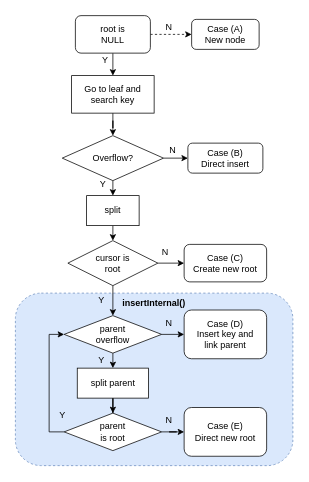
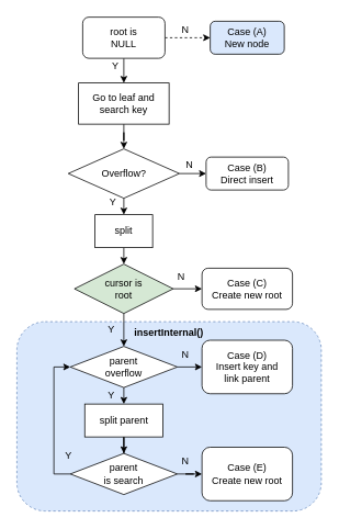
- <mxCell id="3" value="Case (A)&lt;br&gt;New node" style="rounded=1;whiteSpace=wrap;html=1;" vertex="1" parent="1"><mxGeometry x="255" y="25" width="90" height="40" as="geometry" /></mxCell>
+ <mxCell id="3" value="Case (A)&lt;br&gt;New node" style="rounded=1;whiteSpace=wrap;html=1;fillColor=#dae8fc;" vertex="1" parent="1"><mxGeometry x="255" y="25" width="90" height="40" as="geometry" /></mxCell>
- <mxCell id="16" value="cursor is &lt;br&gt;root" style="rhombus;whiteSpace=wrap;html=1;" vertex="1" parent="1"><mxGeometry x="90" y="320" width="120" height="60" as="geometry" /></mxCell>
+ <mxCell id="16" value="cursor is &lt;br&gt;root" style="rhombus;whiteSpace=wrap;html=1;fillColor=#d5e8d4;" vertex="1" parent="1"><mxGeometry x="90" y="320" width="120" height="60" as="geometry" /></mxCell>
- <mxCell id="27" value="parent&lt;br&gt;is root" style="rhombus;whiteSpace=wrap;html=1;" vertex="1" parent="1"><mxGeometry x="85" y="550" width="130" height="50" as="geometry" /></mxCell>
+ <mxCell id="27" value="parent&lt;br&gt;is search" style="rhombus;whiteSpace=wrap;html=1;" vertex="1" parent="1"><mxGeometry x="85" y="550" width="130" height="50" as="geometry" /></mxCell>
- <mxCell id="28" value="Case (E)&lt;br&gt;Direct new root" style="rounded=1;whiteSpace=wrap;html=1;" vertex="1" parent="1"><mxGeometry x="245" y="542.5" width="110" height="65" as="geometry" /></mxCell>
+ <mxCell id="28" value="Case (E)&lt;br&gt;Create new root" style="rounded=1;whiteSpace=wrap;html=1;" vertex="1" parent="1"><mxGeometry x="245" y="542.5" width="110" height="65" as="geometry" /></mxCell>
